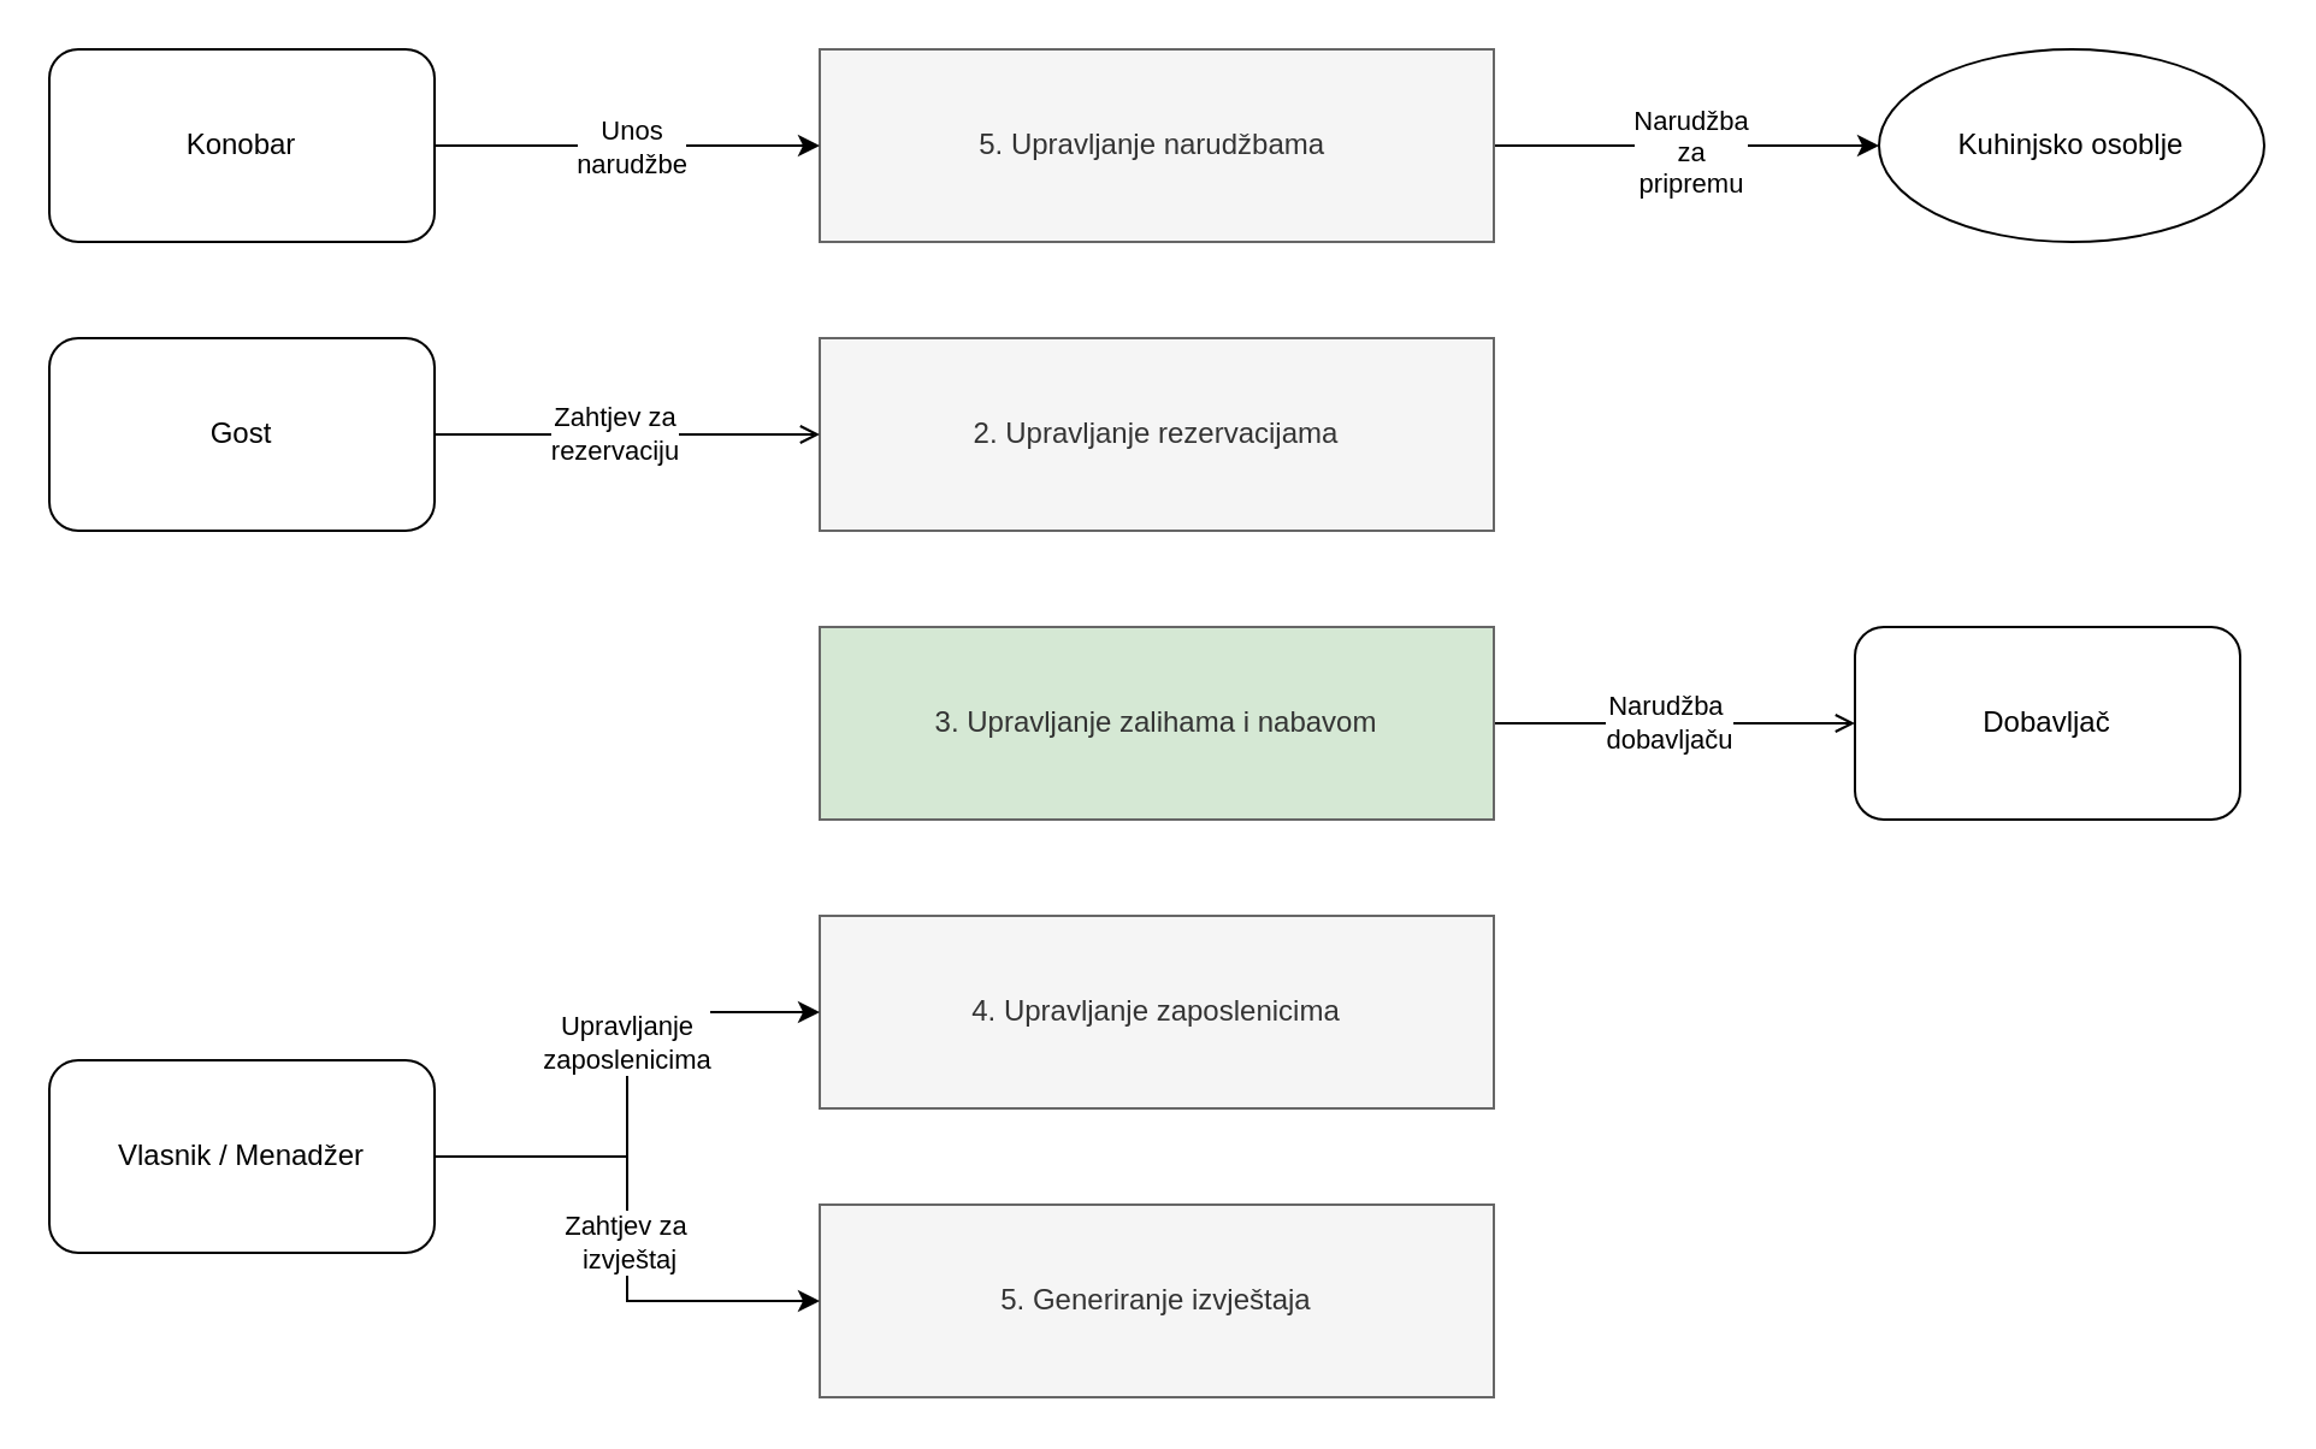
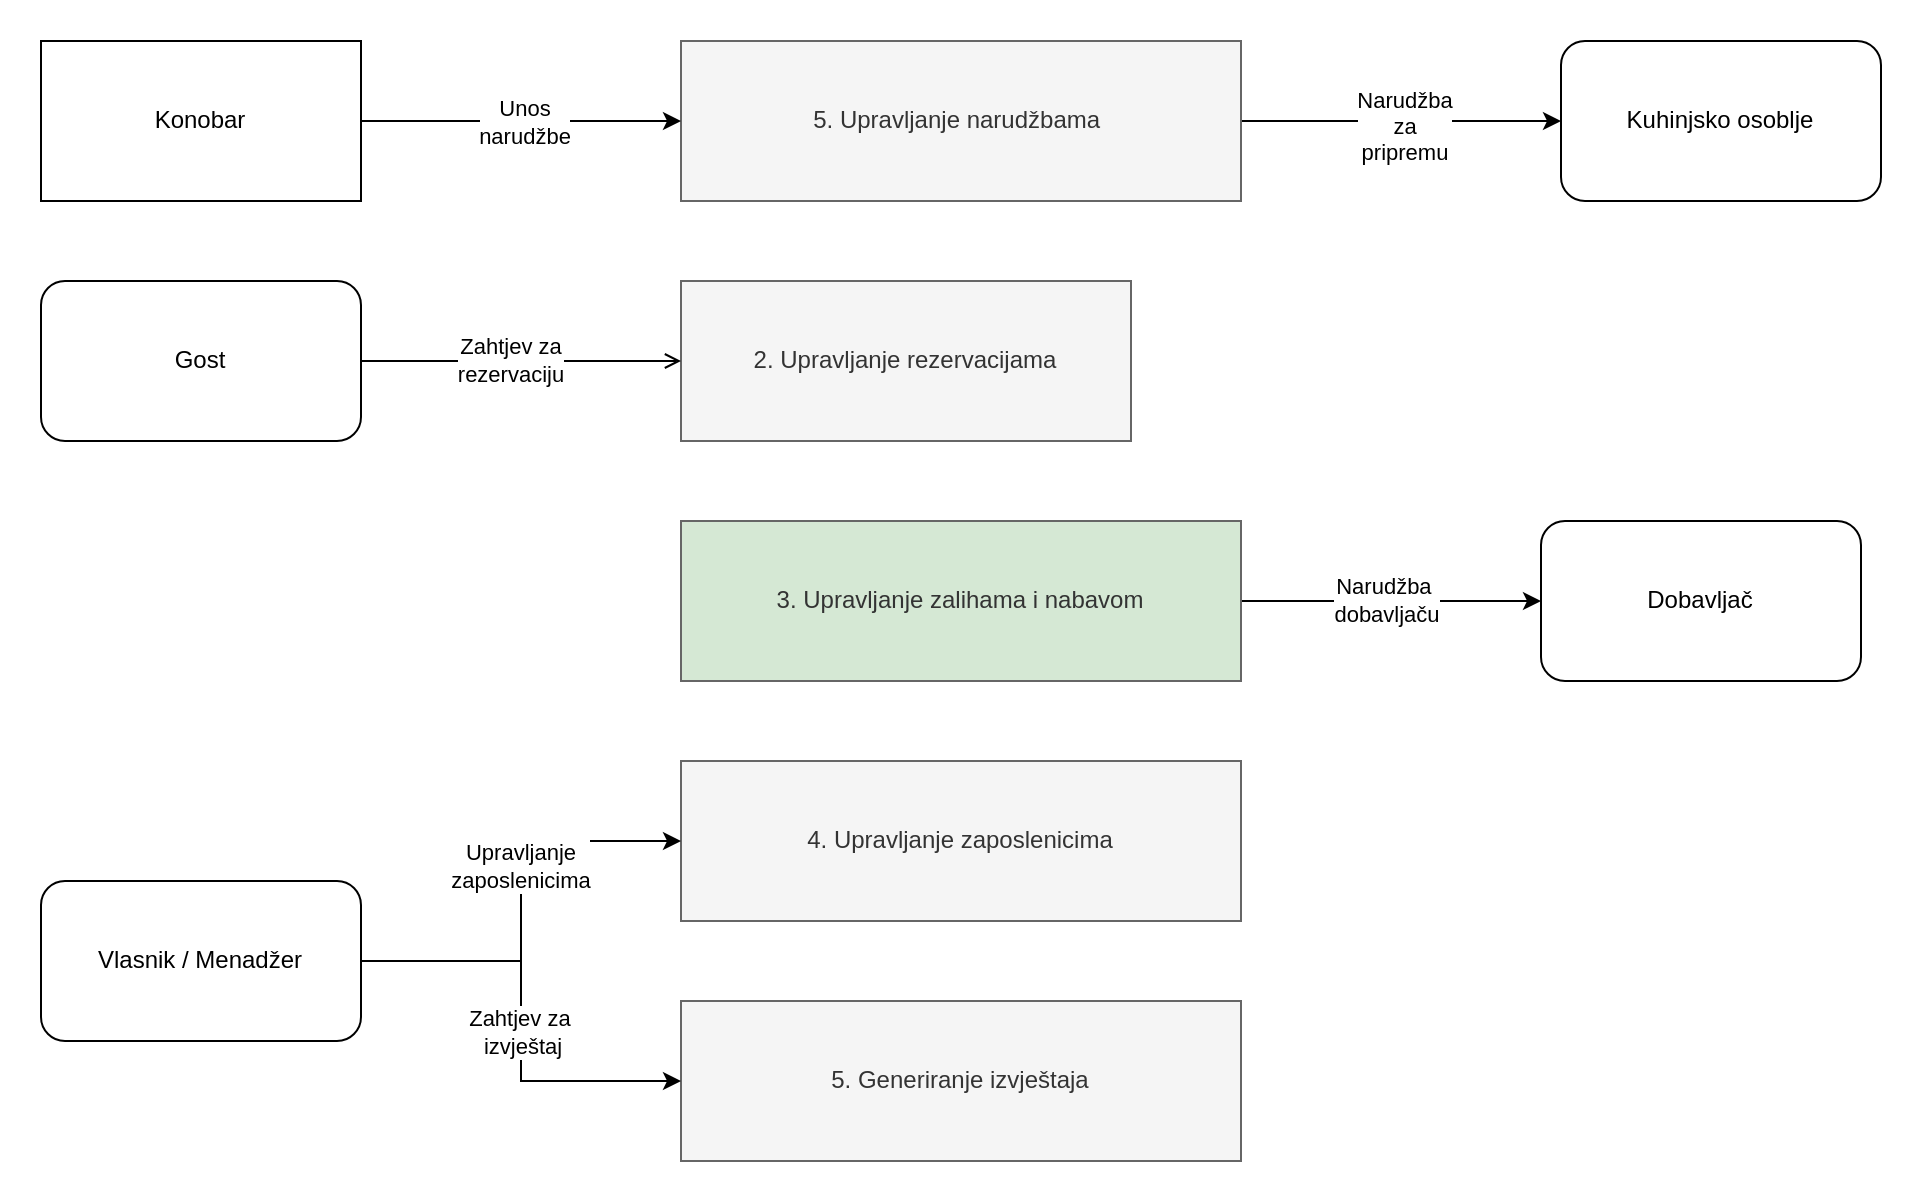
- <mxCell id="13" value="Konobar" style="rounded=1;whiteSpace=wrap;html=1;" parent="1" vertex="1"><mxGeometry x="20" y="20" width="160" height="80" as="geometry" /></mxCell>
+ <mxCell id="13" value="Konobar" style="whiteSpace=wrap;html=1;rounded=0;" parent="1" vertex="1"><mxGeometry x="20" y="20" width="160" height="80" as="geometry" /></mxCell>
- <mxCell id="17" value="Kuhinjsko osoblje" style="ellipse;whiteSpace=wrap;html=1;" parent="1" vertex="1"><mxGeometry y="20" width="160" height="80" as="geometry" x="780" /></mxCell>
+ <mxCell id="17" value="Kuhinjsko osoblje" style="rounded=1;whiteSpace=wrap;html=1;" parent="1" vertex="1"><mxGeometry y="20" width="160" height="80" as="geometry" x="780" /></mxCell>
- <mxCell id="5" value="2. Upravljanje rezervacijama" style="rounded=0;whiteSpace=wrap;html=1;fillColor=#F5F5F5;fontColor=#333333;strokeColor=#666666;" parent="1" vertex="1"><mxGeometry x="340" y="140" width="280" height="80" as="geometry" /></mxCell>
+ <mxCell id="5" value="2. Upravljanje rezervacijama" style="rounded=0;whiteSpace=wrap;html=1;fillColor=#F5F5F5;fontColor=#333333;strokeColor=#666666;" parent="1" vertex="1"><mxGeometry x="340" y="140" width="225" height="80" as="geometry" /></mxCell>
- <mxCell id="6" style="edgeStyle=orthogonalEdgeStyle;rounded=0;orthogonalLoop=1;jettySize=auto;html=1;exitX=1;exitY=0.5;exitDx=0;exitDy=0;endArrow=open;" parent="1" source="8" target="18" edge="1"><mxGeometry relative="1" as="geometry" /></mxCell>
+ <mxCell id="6" style="edgeStyle=orthogonalEdgeStyle;rounded=0;orthogonalLoop=1;jettySize=auto;html=1;exitX=1;exitY=0.5;exitDx=0;exitDy=0;" parent="1" source="8" target="18" edge="1"><mxGeometry relative="1" as="geometry" /></mxCell>
